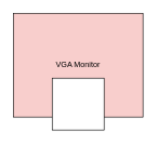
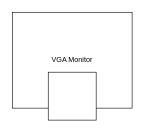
- <mxCell id="2" value="VGA Monitor" style="rounded=0;whiteSpace=wrap;html=1;fillColor=#f8cecc;" vertex="1" parent="1"><mxGeometry x="20" y="20" width="200" height="160" as="geometry" /></mxCell>
+ <mxCell id="2" value="VGA Monitor" style="rounded=0;whiteSpace=wrap;html=1;" vertex="1" parent="1"><mxGeometry x="20" y="20" width="200" height="160" as="geometry" /></mxCell>
